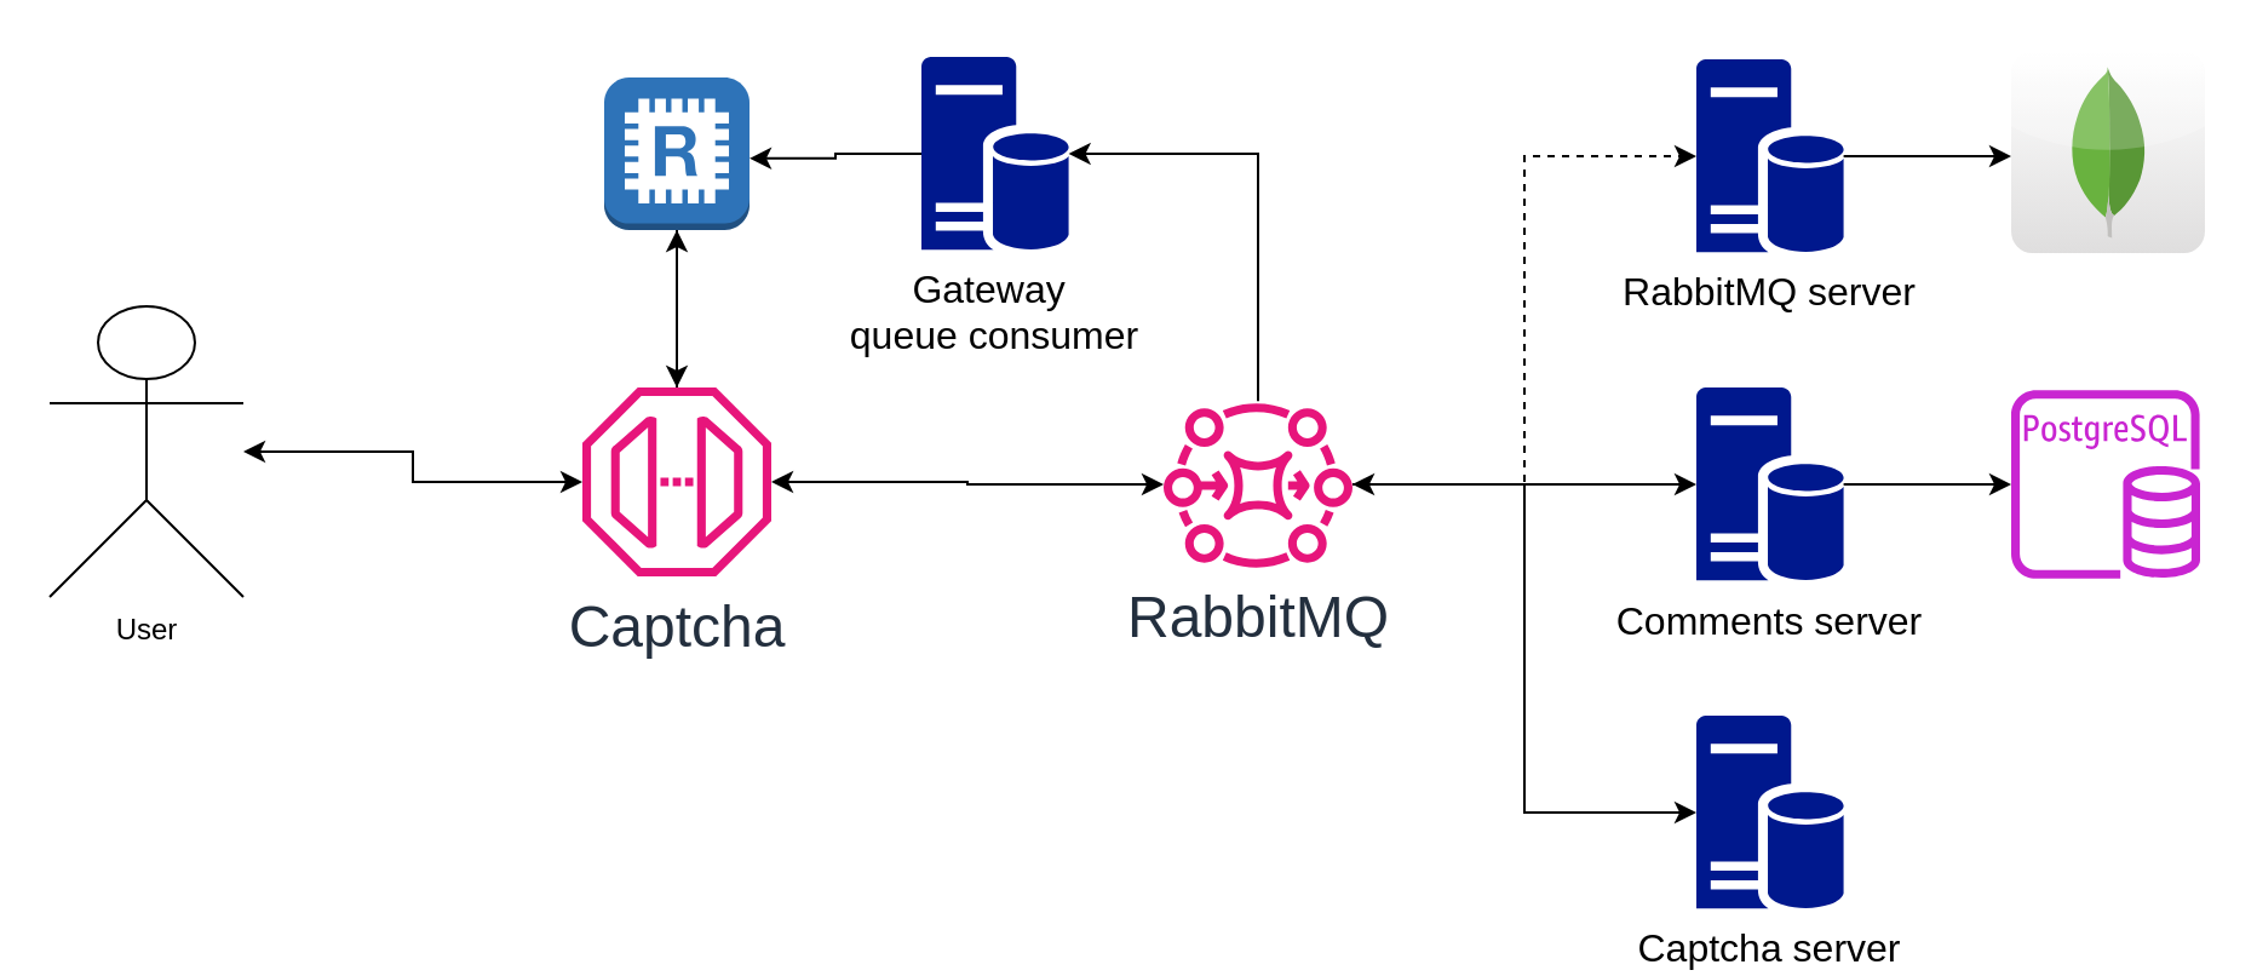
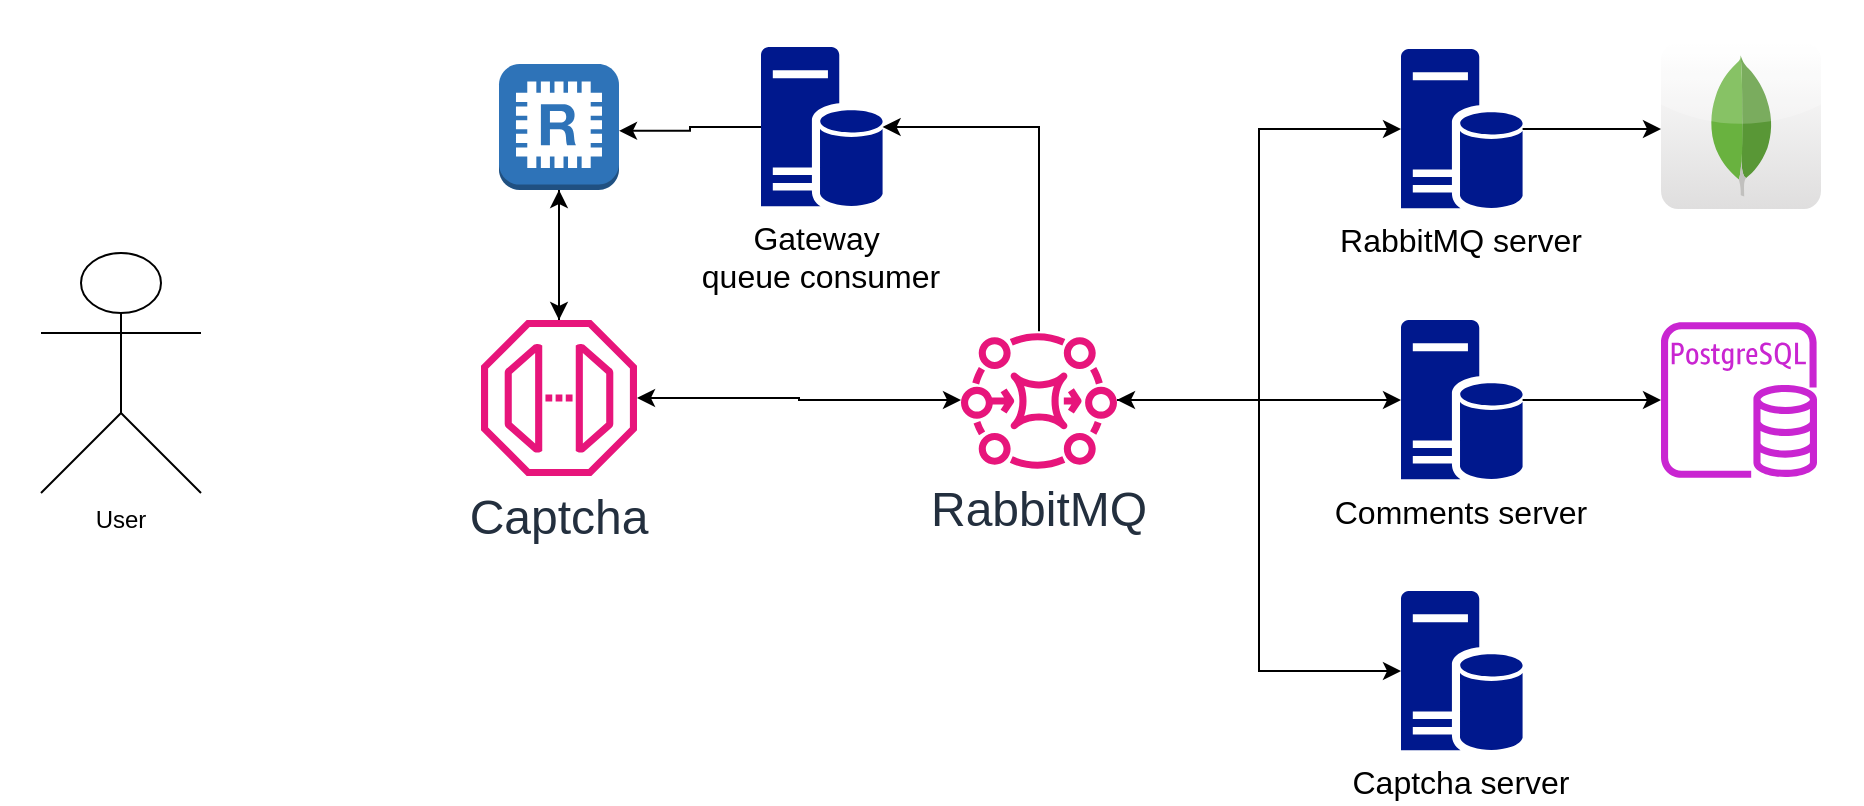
- <mxCell id="12" style="edgeStyle=orthogonalEdgeStyle;rounded=0;orthogonalLoop=1;jettySize=auto;html=1;entryX=0;entryY=0.5;entryDx=0;entryDy=0;entryPerimeter=0;dashed=1;" parent="1" source="2" target="7" edge="1"><mxGeometry relative="1" as="geometry" /></mxCell>
+ <mxCell id="12" style="edgeStyle=orthogonalEdgeStyle;rounded=0;orthogonalLoop=1;jettySize=auto;html=1;entryX=0;entryY=0.5;entryDx=0;entryDy=0;entryPerimeter=0;" parent="1" source="2" target="7" edge="1"><mxGeometry relative="1" as="geometry" /></mxCell>
- <mxCell id="21" style="edgeStyle=orthogonalEdgeStyle;rounded=0;orthogonalLoop=1;jettySize=auto;html=1;startArrow=classic;startFill=1;" edge="1" parent="1" source="22" target="4"><mxGeometry relative="1" as="geometry" /></mxCell>
